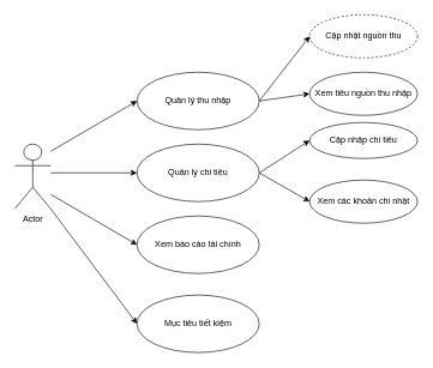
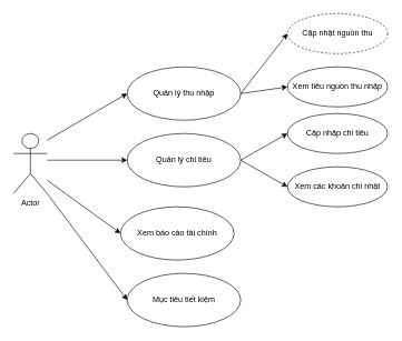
- <mxCell id="13" value="Cập nhập chi tiêu" style="ellipse;whiteSpace=wrap;html=1;" vertex="1" parent="1"><mxGeometry x="430" y="170" width="150" height="50" as="geometry" /></mxCell>
+ <mxCell id="13" value="Cập nhập chi tiêu" style="ellipse;whiteSpace=wrap;html=1;" vertex="1" parent="1"><mxGeometry x="430" y="170" width="150" height="60" as="geometry" /></mxCell>
- <mxCell id="6" value="Xem báo cáo tài chính" style="ellipse;whiteSpace=wrap;html=1;" vertex="1" parent="1"><mxGeometry x="190" y="300" width="170" height="80" as="geometry" /></mxCell>
+ <mxCell id="6" value="Xem báo cáo tài chính" style="ellipse;whiteSpace=wrap;html=1;" vertex="1" parent="1"><mxGeometry x="180" y="310" width="170" height="80" as="geometry" /></mxCell>
